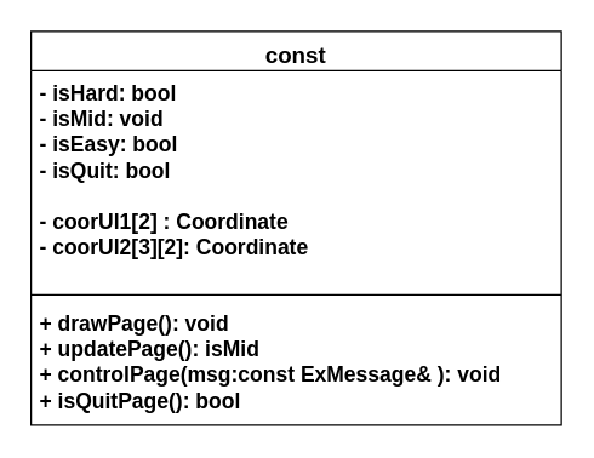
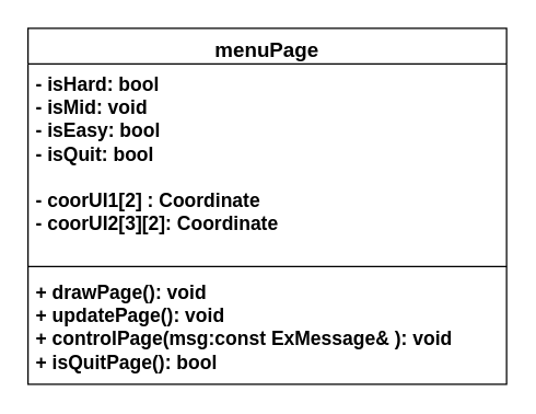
- <mxCell id="2" value="const" style="swimlane;fontStyle=1;align=center;verticalAlign=top;childLayout=stackLayout;horizontal=1;startSize=26;horizontalStack=0;resizeParent=1;resizeParentMax=0;resizeLast=0;collapsible=1;marginBottom=0;fontSize=15;" vertex="1" parent="1"><mxGeometry x="20" y="20" width="350" height="260" as="geometry" /></mxCell>
+ <mxCell id="2" value="menuPage" style="swimlane;fontStyle=1;align=center;verticalAlign=top;childLayout=stackLayout;horizontal=1;startSize=26;horizontalStack=0;resizeParent=1;resizeParentMax=0;resizeLast=0;collapsible=1;marginBottom=0;fontSize=15;" vertex="1" parent="1"><mxGeometry x="20" y="20" width="350" height="260" as="geometry" /></mxCell>
- <mxCell id="5" value="+ drawPage(): void&#10;+ updatePage(): isMid&#10;+ controlPage(msg:const ExMessage&amp; ): void&#10;+ isQuitPage(): bool" style="text;strokeColor=none;fillColor=none;align=left;verticalAlign=top;spacingLeft=4;spacingRight=4;overflow=hidden;rotatable=0;points=[[0,0.5],[1,0.5]];portConstraint=eastwest;fontStyle=1;fontSize=14;" vertex="1" parent="2"><mxGeometry y="178" width="350" height="82" as="geometry" /></mxCell>
+ <mxCell id="5" value="+ drawPage(): void&#10;+ updatePage(): void&#10;+ controlPage(msg:const ExMessage&amp; ): void&#10;+ isQuitPage(): bool" style="text;strokeColor=none;fillColor=none;align=left;verticalAlign=top;spacingLeft=4;spacingRight=4;overflow=hidden;rotatable=0;points=[[0,0.5],[1,0.5]];portConstraint=eastwest;fontStyle=1;fontSize=14;" vertex="1" parent="2"><mxGeometry y="178" width="350" height="82" as="geometry" /></mxCell>
